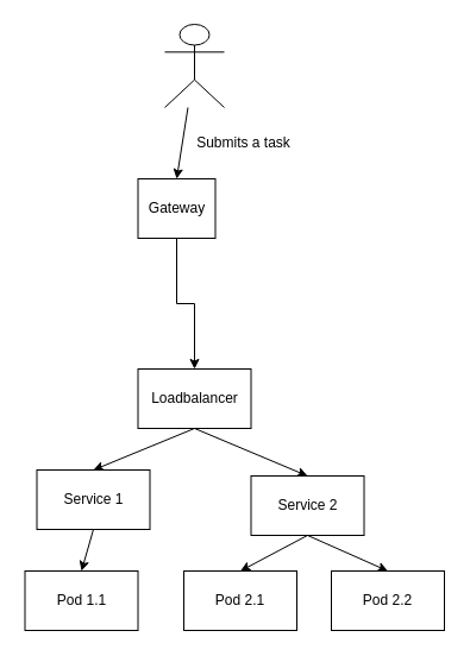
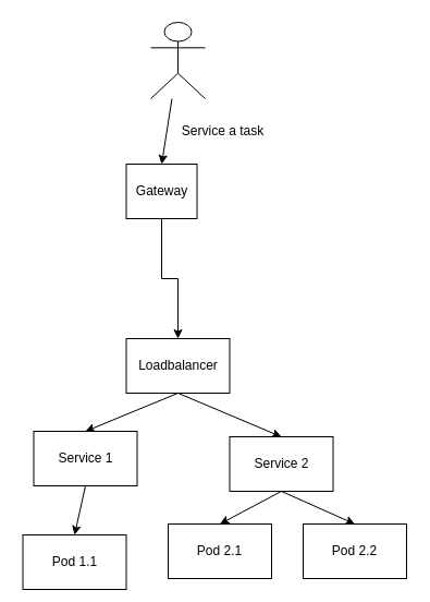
- <mxCell id="17" value="Submits a task" style="text;html=1;align=center;verticalAlign=middle;resizable=0;points=[];autosize=1;strokeColor=none;" vertex="1" parent="1"><mxGeometry x="159" y="110" width="90" height="20" as="geometry" /></mxCell>
+ <mxCell id="17" value="Service a task" style="text;html=1;align=center;verticalAlign=middle;resizable=0;points=[];autosize=1;strokeColor=none;" vertex="1" parent="1"><mxGeometry x="159" y="110" width="90" height="20" as="geometry" /></mxCell>
- <mxCell id="14" value="Pod 1.1" style="rounded=0;whiteSpace=wrap;html=1;" vertex="1" parent="1"><mxGeometry x="20.5" y="480" width="95" height="50" as="geometry" /></mxCell>
+ <mxCell id="14" value="Pod 1.1" style="rounded=0;whiteSpace=wrap;html=1;" vertex="1" parent="1"><mxGeometry x="20.5" y="490" width="95" height="50" as="geometry" /></mxCell>
